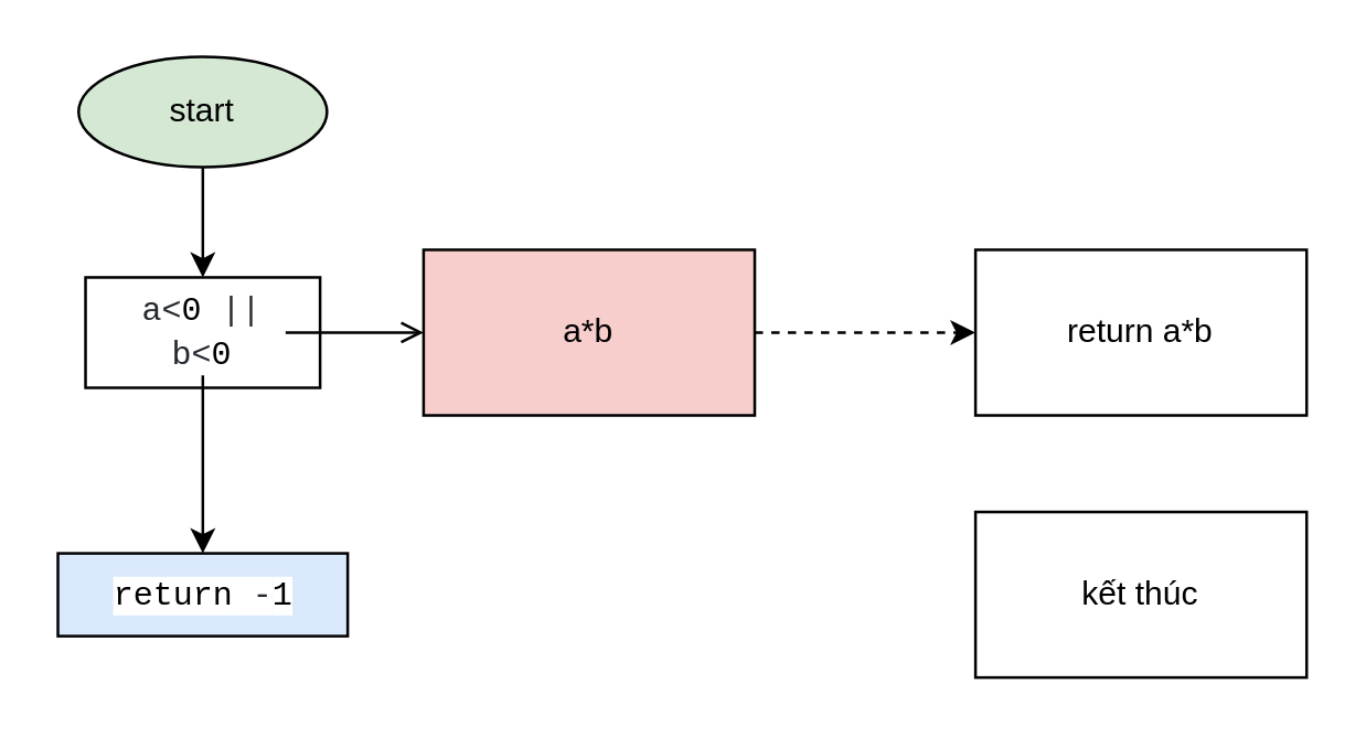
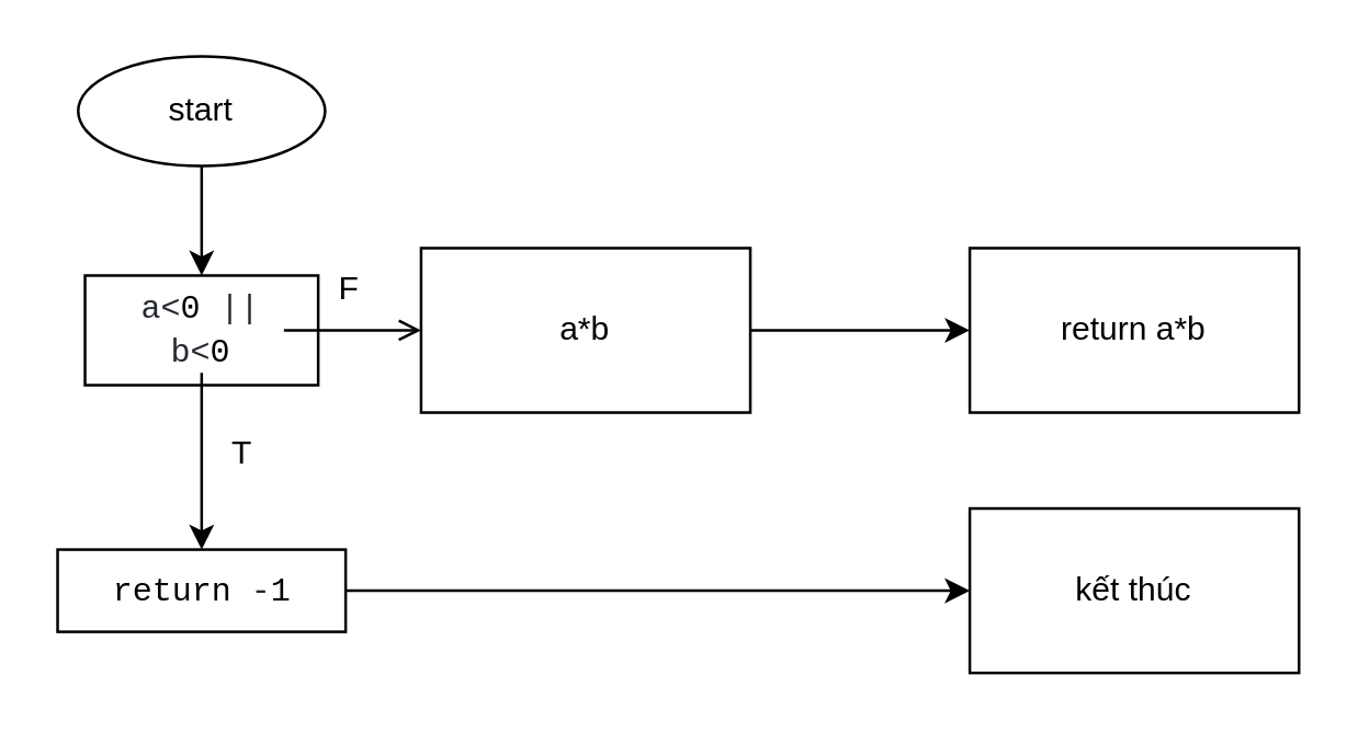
- <mxCell id="3" value="start" style="ellipse;whiteSpace=wrap;html=1;fillColor=#d5e8d4;" parent="1" vertex="1"><mxGeometry x="28" y="20" width="90" height="40" as="geometry" /></mxCell>
+ <mxCell id="3" value="start" style="ellipse;whiteSpace=wrap;html=1;" parent="1" vertex="1"><mxGeometry x="28" y="20" width="90" height="40" as="geometry" /></mxCell>
+ <mxCell id="15" value="F" style="text;html=1;strokeColor=none;fillColor=none;align=center;verticalAlign=middle;whiteSpace=wrap;rounded=0;" parent="1" vertex="1"><mxGeometry x="116" y="90" width="22" height="30" as="geometry" /></mxCell>
- <mxCell id="12" value="a*b" style="whiteSpace=wrap;html=1;fillColor=#f8cecc;" parent="1" vertex="1"><mxGeometry x="153" y="90" width="120" height="60" as="geometry" /></mxCell>
+ <mxCell id="12" value="a*b" style="whiteSpace=wrap;html=1;" parent="1" vertex="1"><mxGeometry x="153" y="90" width="120" height="60" as="geometry" /></mxCell>
- <mxCell id="11" value="" style="edgeStyle=orthogonalEdgeStyle;rounded=0;orthogonalLoop=1;jettySize=auto;html=1;dashed=1;" parent="1" source="12" target="13" edge="1"><mxGeometry relative="1" as="geometry" /></mxCell>
+ <mxCell id="11" value="" style="edgeStyle=orthogonalEdgeStyle;rounded=0;orthogonalLoop=1;jettySize=auto;html=1;" parent="1" source="12" target="13" edge="1"><mxGeometry relative="1" as="geometry" /></mxCell>
+ <mxCell id="10" value="T" style="text;html=1;strokeColor=none;fillColor=none;align=center;verticalAlign=middle;whiteSpace=wrap;rounded=0;" parent="1" vertex="1"><mxGeometry x="58" y="150" width="60" height="30" as="geometry" /></mxCell>
- <mxCell id="9" value="&lt;span style=&quot;color: rgb(36, 41, 47); font-family: ui-monospace, SFMono-Regular, &amp;quot;SF Mono&amp;quot;, Menlo, Consolas, &amp;quot;Liberation Mono&amp;quot;, monospace; text-align: start; background-color: rgb(255, 255, 255);&quot;&gt; &lt;/span&gt;&lt;span style=&quot;box-sizing: border-box; color: var(--color-prettylights-syntax-keyword); font-family: ui-monospace, SFMono-Regular, &amp;quot;SF Mono&amp;quot;, Menlo, Consolas, &amp;quot;Liberation Mono&amp;quot;, monospace; text-align: start; background-color: rgb(255, 255, 255);&quot; class=&quot;pl-k&quot;&gt;return&lt;/span&gt;&lt;span style=&quot;color: rgb(36, 41, 47); font-family: ui-monospace, SFMono-Regular, &amp;quot;SF Mono&amp;quot;, Menlo, Consolas, &amp;quot;Liberation Mono&amp;quot;, monospace; text-align: start; background-color: rgb(255, 255, 255);&quot;&gt; -&lt;/span&gt;&lt;span style=&quot;box-sizing: border-box; color: var(--color-prettylights-syntax-constant); font-family: ui-monospace, SFMono-Regular, &amp;quot;SF Mono&amp;quot;, Menlo, Consolas, &amp;quot;Liberation Mono&amp;quot;, monospace; text-align: start; background-color: rgb(255, 255, 255);&quot; class=&quot;pl-c1&quot;&gt;1&lt;/span&gt;" style="whiteSpace=wrap;html=1;fillColor=#dae8fc;" parent="1" vertex="1"><mxGeometry x="20.5" y="200" width="105" height="30" as="geometry" /></mxCell>
+ <mxCell id="9" value="&lt;span style=&quot;color: rgb(36, 41, 47); font-family: ui-monospace, SFMono-Regular, &amp;quot;SF Mono&amp;quot;, Menlo, Consolas, &amp;quot;Liberation Mono&amp;quot;, monospace; text-align: start; background-color: rgb(255, 255, 255);&quot;&gt; &lt;/span&gt;&lt;span style=&quot;box-sizing: border-box; color: var(--color-prettylights-syntax-keyword); font-family: ui-monospace, SFMono-Regular, &amp;quot;SF Mono&amp;quot;, Menlo, Consolas, &amp;quot;Liberation Mono&amp;quot;, monospace; text-align: start; background-color: rgb(255, 255, 255);&quot; class=&quot;pl-k&quot;&gt;return&lt;/span&gt;&lt;span style=&quot;color: rgb(36, 41, 47); font-family: ui-monospace, SFMono-Regular, &amp;quot;SF Mono&amp;quot;, Menlo, Consolas, &amp;quot;Liberation Mono&amp;quot;, monospace; text-align: start; background-color: rgb(255, 255, 255);&quot;&gt; -&lt;/span&gt;&lt;span style=&quot;box-sizing: border-box; color: var(--color-prettylights-syntax-constant); font-family: ui-monospace, SFMono-Regular, &amp;quot;SF Mono&amp;quot;, Menlo, Consolas, &amp;quot;Liberation Mono&amp;quot;, monospace; text-align: start; background-color: rgb(255, 255, 255);&quot; class=&quot;pl-c1&quot;&gt;1&lt;/span&gt;" style="whiteSpace=wrap;html=1;" parent="1" vertex="1"><mxGeometry x="20.5" y="200" width="105" height="30" as="geometry" /></mxCell>
+ <mxCell id="8" value="" style="edgeStyle=orthogonalEdgeStyle;rounded=0;orthogonalLoop=1;jettySize=auto;html=1;entryX=0;entryY=0.5;entryDx=0;entryDy=0;" parent="1" source="9" target="14" edge="1"><mxGeometry relative="1" as="geometry"><mxPoint x="348" y="215" as="targetPoint" /></mxGeometry></mxCell>
